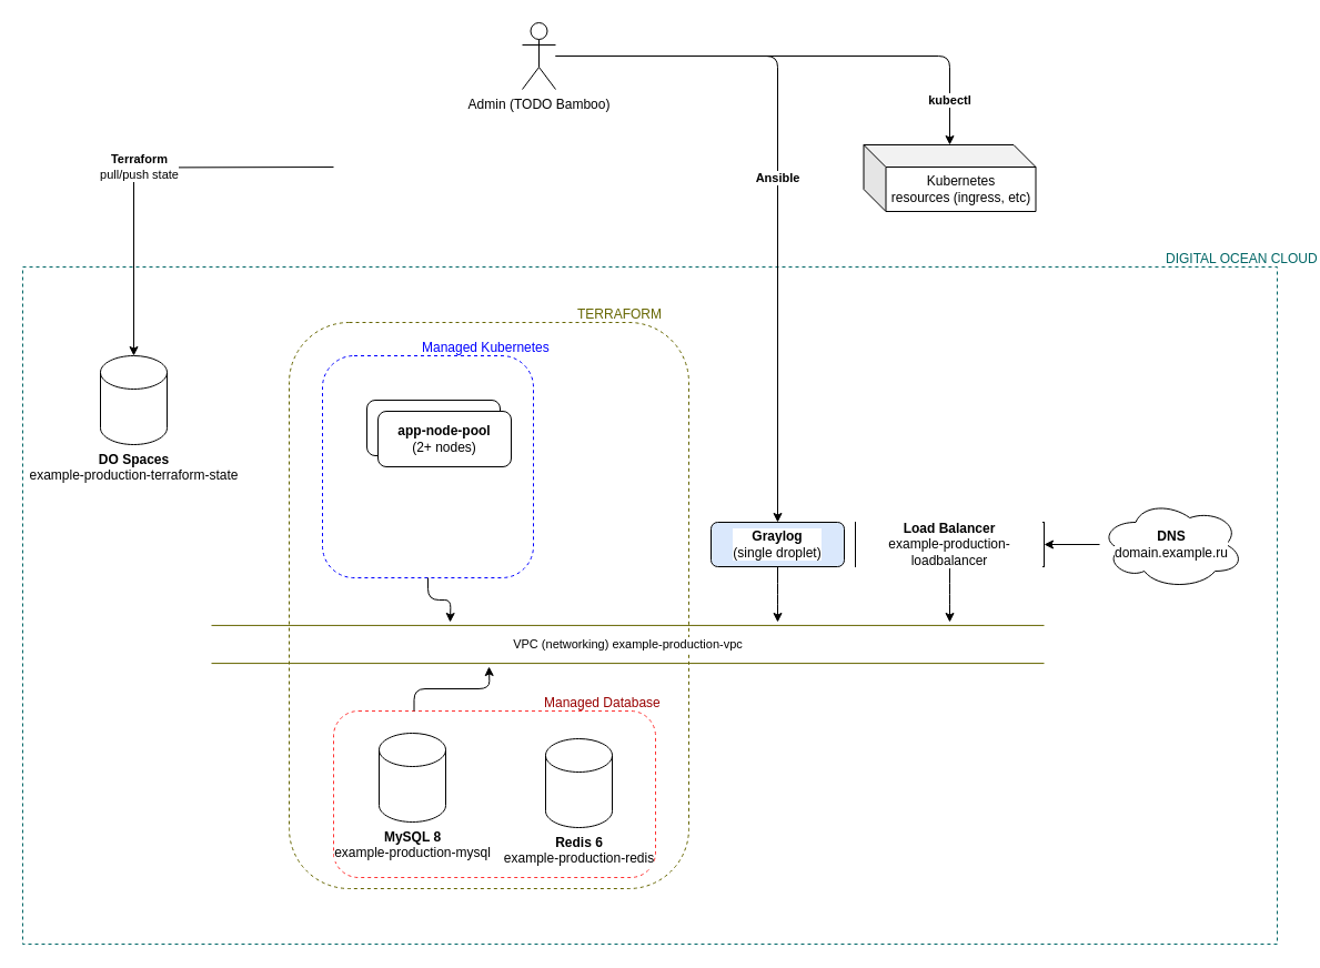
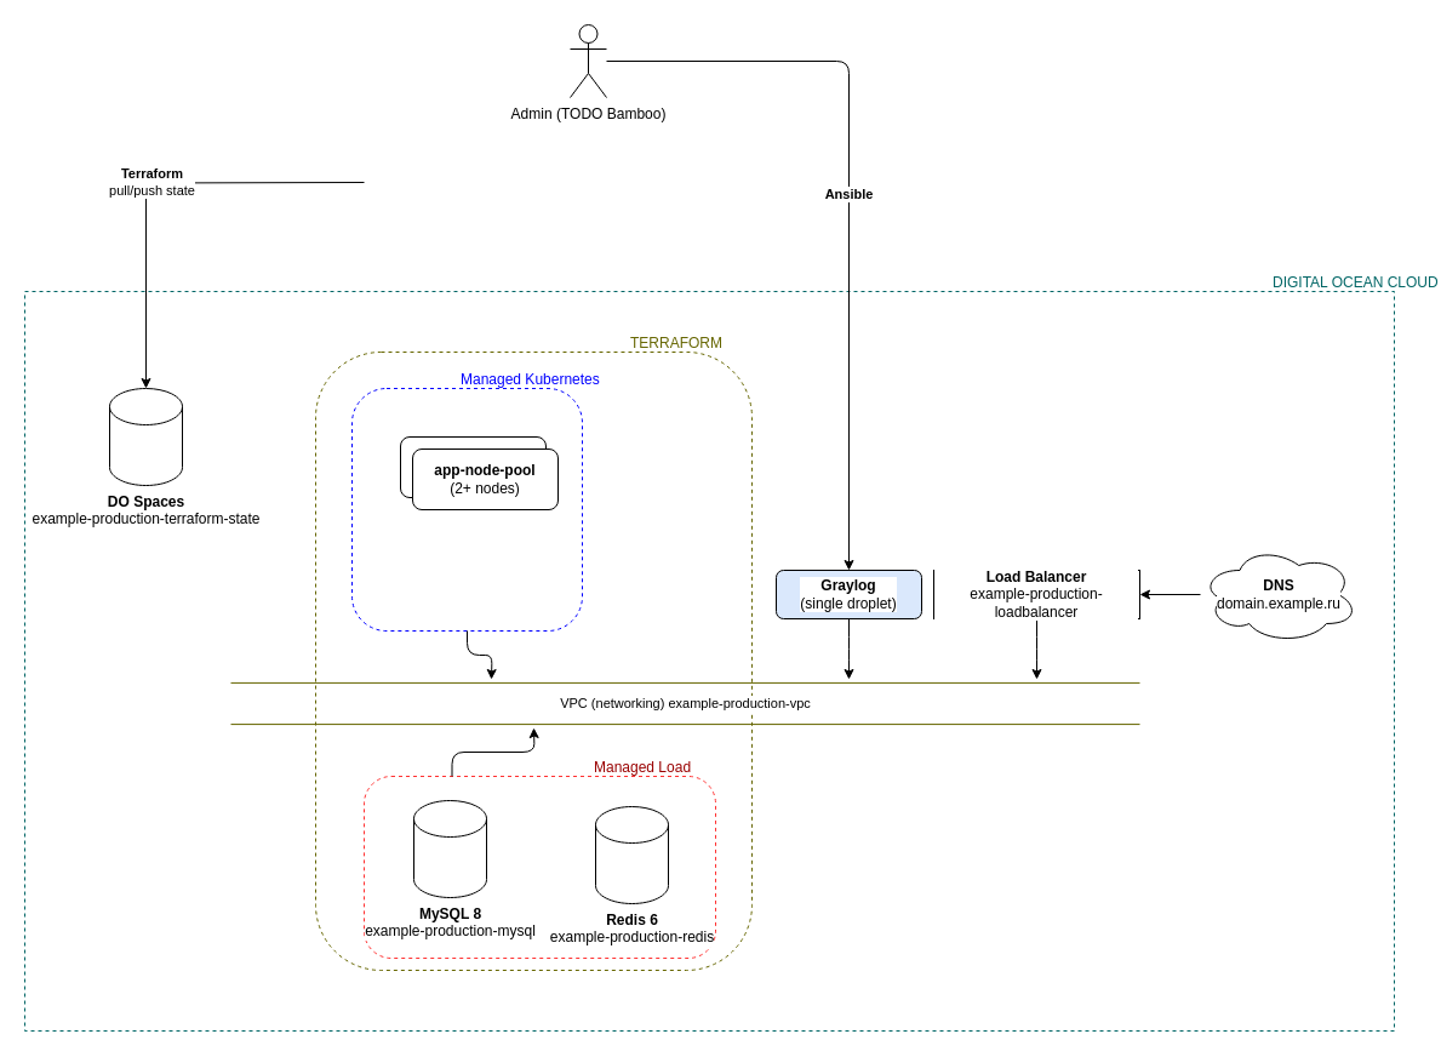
- <mxCell id="16" value="&lt;b&gt;kubectl&lt;/b&gt;" style="edgeStyle=orthogonalEdgeStyle;orthogonalLoop=1;jettySize=auto;html=1;labelBackgroundColor=#ffffff;fontColor=#000000;" parent="1" source="17" target="24" edge="1"><mxGeometry x="0.816" relative="1" as="geometry"><mxPoint as="offset" /></mxGeometry></mxCell>
- <mxCell id="24" value="Kubernetes&lt;br&gt;resources (ingress, etc)" style="shape=cube;whiteSpace=wrap;html=1;boundedLbl=1;backgroundOutline=1;darkOpacity=0.05;darkOpacity2=0.1;rounded=1;labelBackgroundColor=#ffffff;strokeColor=#000000;fillColor=#FFFFFF;fontColor=#000000;" parent="1" vertex="1"><mxGeometry x="777.5" y="130" width="155" height="60" as="geometry" /></mxCell>
- <mxCell id="8" value="&lt;font color=&quot;#990000&quot;&gt;Managed Database&lt;/font&gt;" style="whiteSpace=wrap;html=1;fillColor=none;align=left;labelPosition=right;verticalLabelPosition=top;verticalAlign=bottom;spacing=0;spacingLeft=-100;dashed=1;strokeColor=#FF3333;labelBackgroundColor=#ffffff;fontColor=#000000;rounded=1;" parent="7" vertex="1"><mxGeometry width="290" height="150" as="geometry" /></mxCell>
+ <mxCell id="8" value="&lt;font color=&quot;#990000&quot;&gt;Managed Load&lt;/font&gt;" style="whiteSpace=wrap;html=1;fillColor=none;align=left;labelPosition=right;verticalLabelPosition=top;verticalAlign=bottom;spacing=0;spacingLeft=-100;dashed=1;strokeColor=#FF3333;labelBackgroundColor=#ffffff;fontColor=#000000;rounded=1;" parent="7" vertex="1"><mxGeometry width="290" height="150" as="geometry" /></mxCell>
